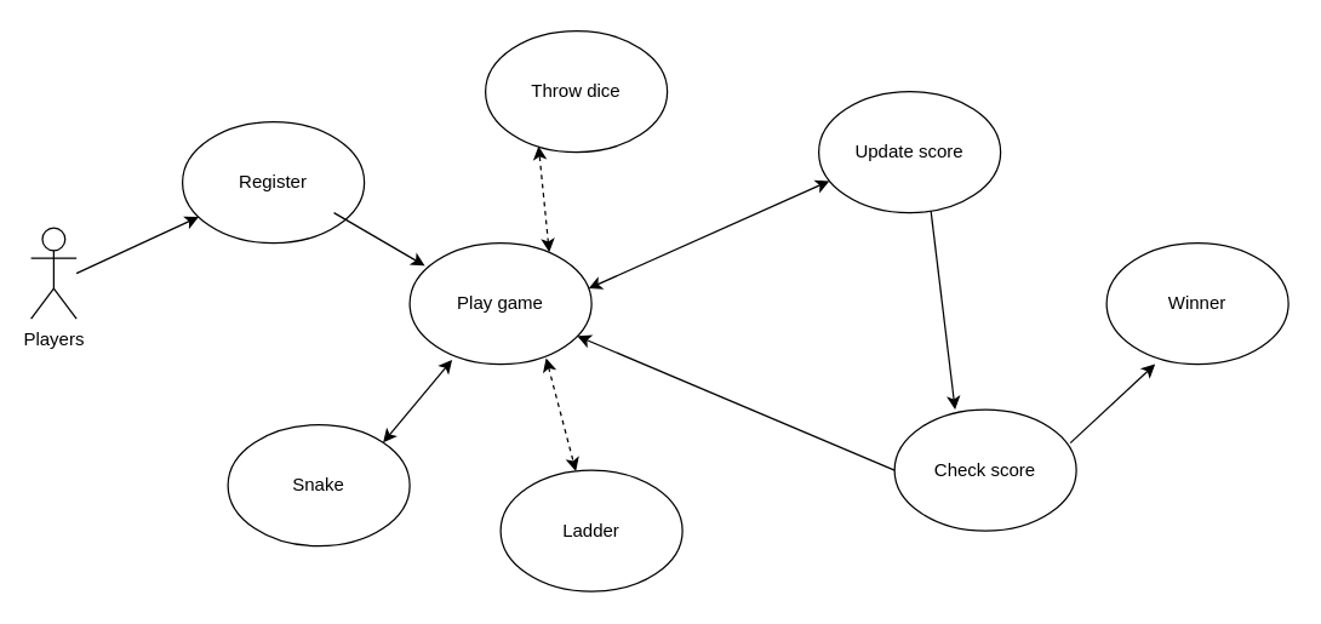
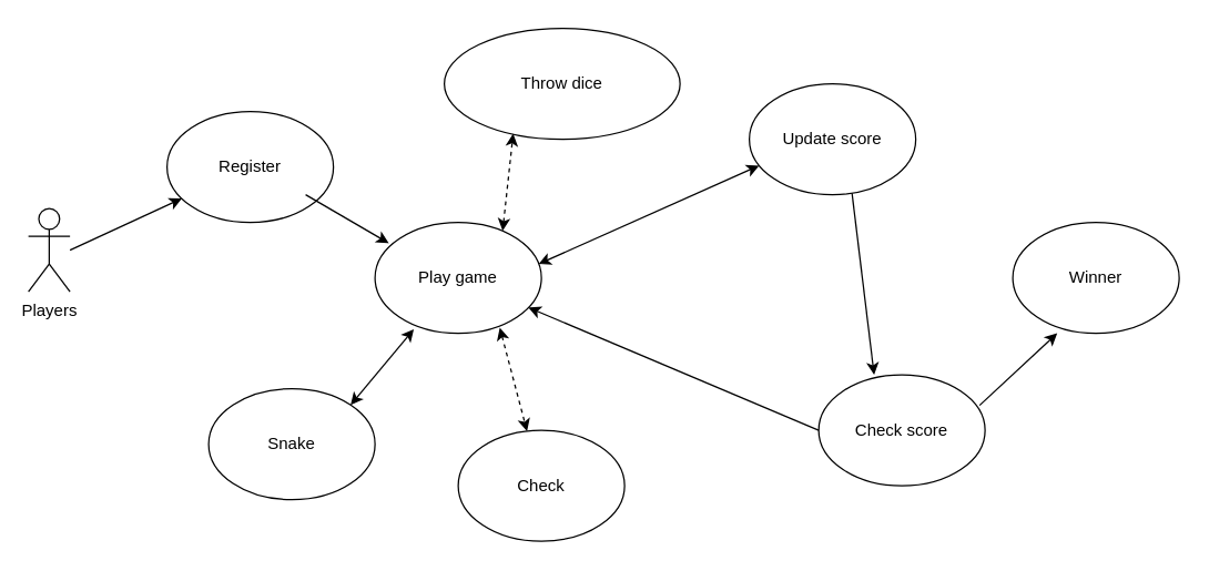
- <mxCell id="8" value="Throw dice" style="ellipse;whiteSpace=wrap;html=1;" vertex="1" parent="1"><mxGeometry x="320" y="20" width="120" height="80" as="geometry" /></mxCell>
+ <mxCell id="8" value="Throw dice" style="ellipse;whiteSpace=wrap;html=1;" vertex="1" parent="1"><mxGeometry x="320" y="20" width="170" height="80" as="geometry" /></mxCell>
- <mxCell id="4" value="Ladder" style="ellipse;whiteSpace=wrap;html=1;" vertex="1" parent="1"><mxGeometry x="330" y="310" width="120" height="80" as="geometry" /></mxCell>
+ <mxCell id="4" value="Check" style="ellipse;whiteSpace=wrap;html=1;" vertex="1" parent="1"><mxGeometry x="330" y="310" width="120" height="80" as="geometry" /></mxCell>
